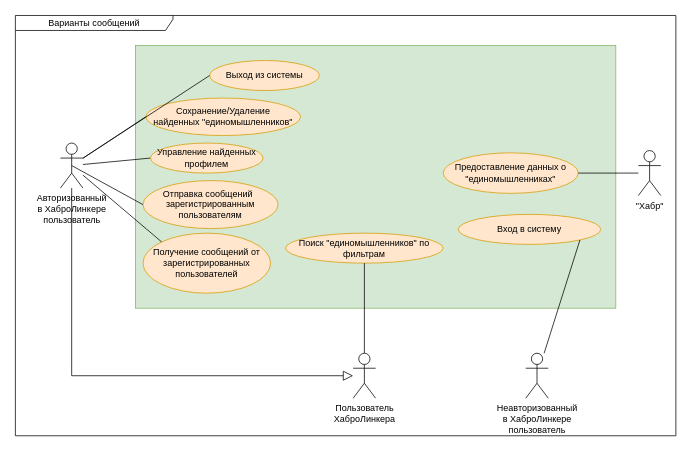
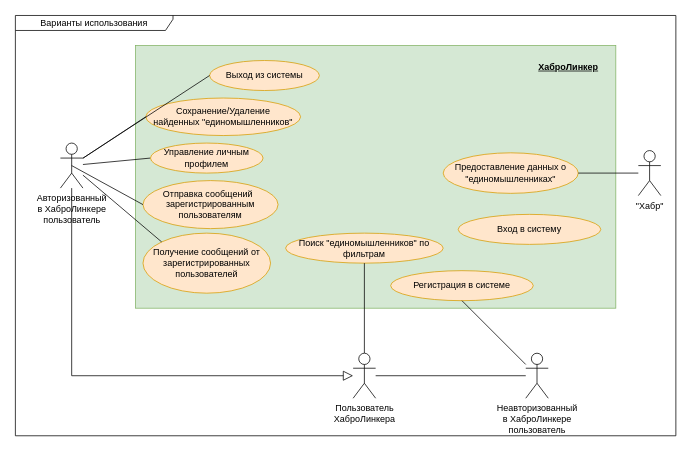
- <mxCell id="6" value="Варианты сообщений" style="shape=umlFrame;whiteSpace=wrap;html=1;pointerEvents=0;width=210;height=20;" parent="1" vertex="1"><mxGeometry x="20" y="20" width="880" height="560" as="geometry" /></mxCell>
+ <mxCell id="6" value="Варианты использования" style="shape=umlFrame;whiteSpace=wrap;html=1;pointerEvents=0;width=210;height=20;" parent="1" vertex="1"><mxGeometry x="20" y="20" width="880" height="560" as="geometry" /></mxCell>
+ <mxCell id="8" value="&lt;u&gt;&lt;b&gt;ХаброЛинкер&lt;br&gt;&lt;/b&gt;&lt;/u&gt;" style="text;html=1;strokeColor=none;fillColor=none;align=center;verticalAlign=middle;whiteSpace=wrap;rounded=0;" parent="1" vertex="1"><mxGeometry x="702.5" y="74" width="107.5" height="30" as="geometry" /></mxCell>
- <mxCell id="10" value="Управление найденных профилем" style="ellipse;whiteSpace=wrap;html=1;fillColor=#ffe6cc;strokeColor=#d79b00;" parent="1" vertex="1"><mxGeometry x="200" y="190" width="150" height="40" as="geometry" /></mxCell>
+ <mxCell id="10" value="Управление личным профилем" style="ellipse;whiteSpace=wrap;html=1;fillColor=#ffe6cc;strokeColor=#d79b00;" parent="1" vertex="1"><mxGeometry x="200" y="190" width="150" height="40" as="geometry" /></mxCell>
+ <mxCell id="22" value="Регистрация в системе" style="ellipse;whiteSpace=wrap;html=1;fillColor=#ffe6cc;strokeColor=#d79b00;" parent="1" vertex="1"><mxGeometry x="520" y="360" width="190" height="40" as="geometry" /></mxCell>
- <mxCell id="25" value="" style="endArrow=none;html=1;rounded=0;entryX=1;entryY=1;entryDx=0;entryDy=0;" parent="1" source="21" target="24" edge="1"><mxGeometry width="50" height="50" relative="1" as="geometry"><mxPoint x="605" y="480" as="sourcePoint" /><mxPoint x="604" y="340" as="targetPoint" /></mxGeometry></mxCell>
+ <mxCell id="25" value="" style="endArrow=none;html=1;rounded=0;" parent="1" source="21" target="16" edge="1"><mxGeometry width="50" height="50" relative="1" as="geometry"><mxPoint x="605" y="480" as="sourcePoint" /><mxPoint x="604" y="340" as="targetPoint" /></mxGeometry></mxCell>
+ <mxCell id="23" value="" style="endArrow=none;html=1;rounded=0;entryX=0.5;entryY=1;entryDx=0;entryDy=0;" parent="1" source="21" target="22" edge="1"><mxGeometry width="50" height="50" relative="1" as="geometry"><mxPoint x="605" y="480" as="sourcePoint" /><mxPoint x="605" y="355" as="targetPoint" /></mxGeometry></mxCell>
